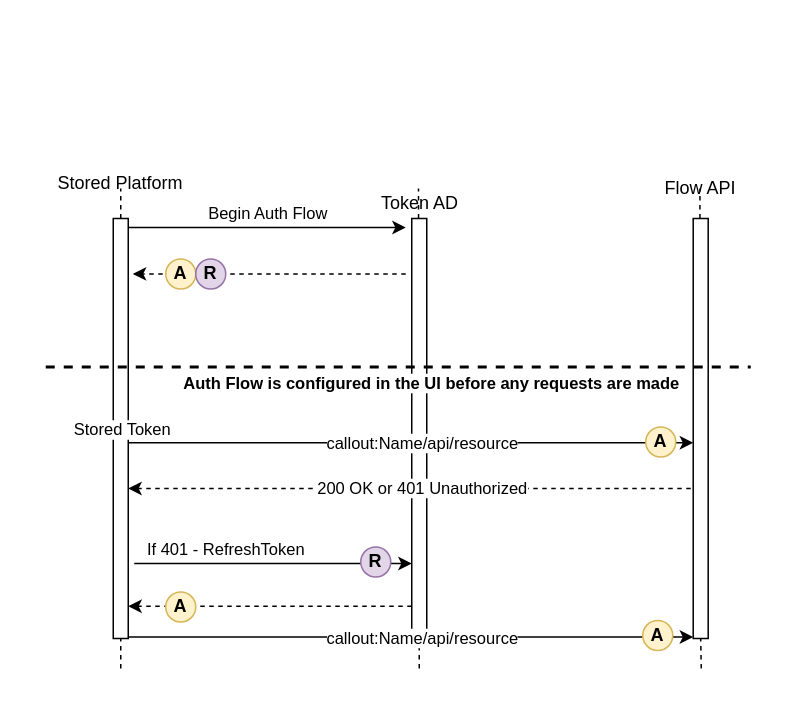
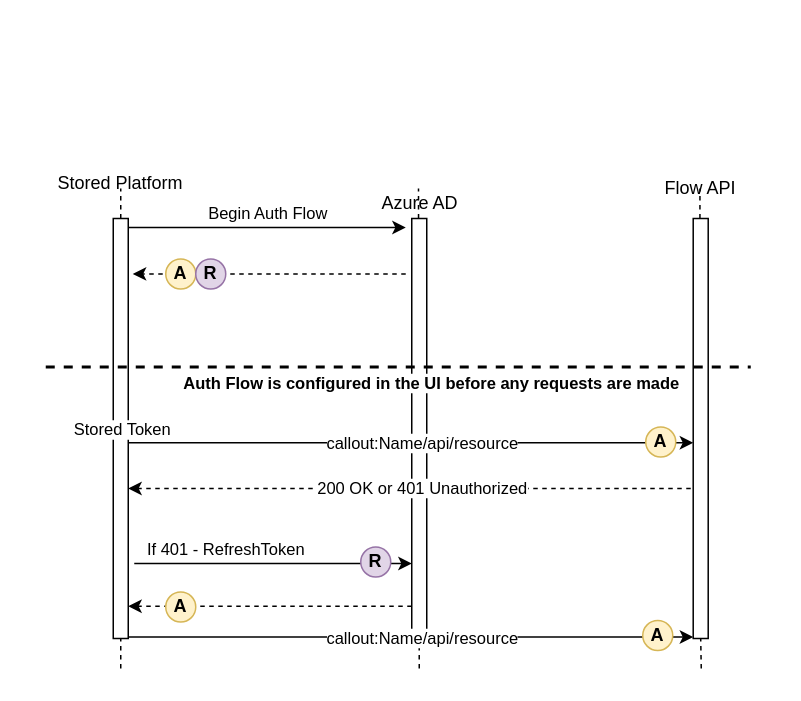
- <mxCell id="4" value="Token AD" style="shape=image;imageAspect=0;aspect=fixed;verticalLabelPosition=bottom;verticalAlign=top;image=https://seeklogo.com/images/A/azure-active-directory-logo-C196F4B2D3-seeklogo.com.png;" parent="1" vertex="1"><mxGeometry x="230" y="20.93" width="99.27" height="99.93" as="geometry" /></mxCell>
+ <mxCell id="4" value="Azure AD" style="shape=image;imageAspect=0;aspect=fixed;verticalLabelPosition=bottom;verticalAlign=top;image=https://seeklogo.com/images/A/azure-active-directory-logo-C196F4B2D3-seeklogo.com.png;" parent="1" vertex="1"><mxGeometry x="230" y="20.93" width="99.27" height="99.93" as="geometry" /></mxCell>
